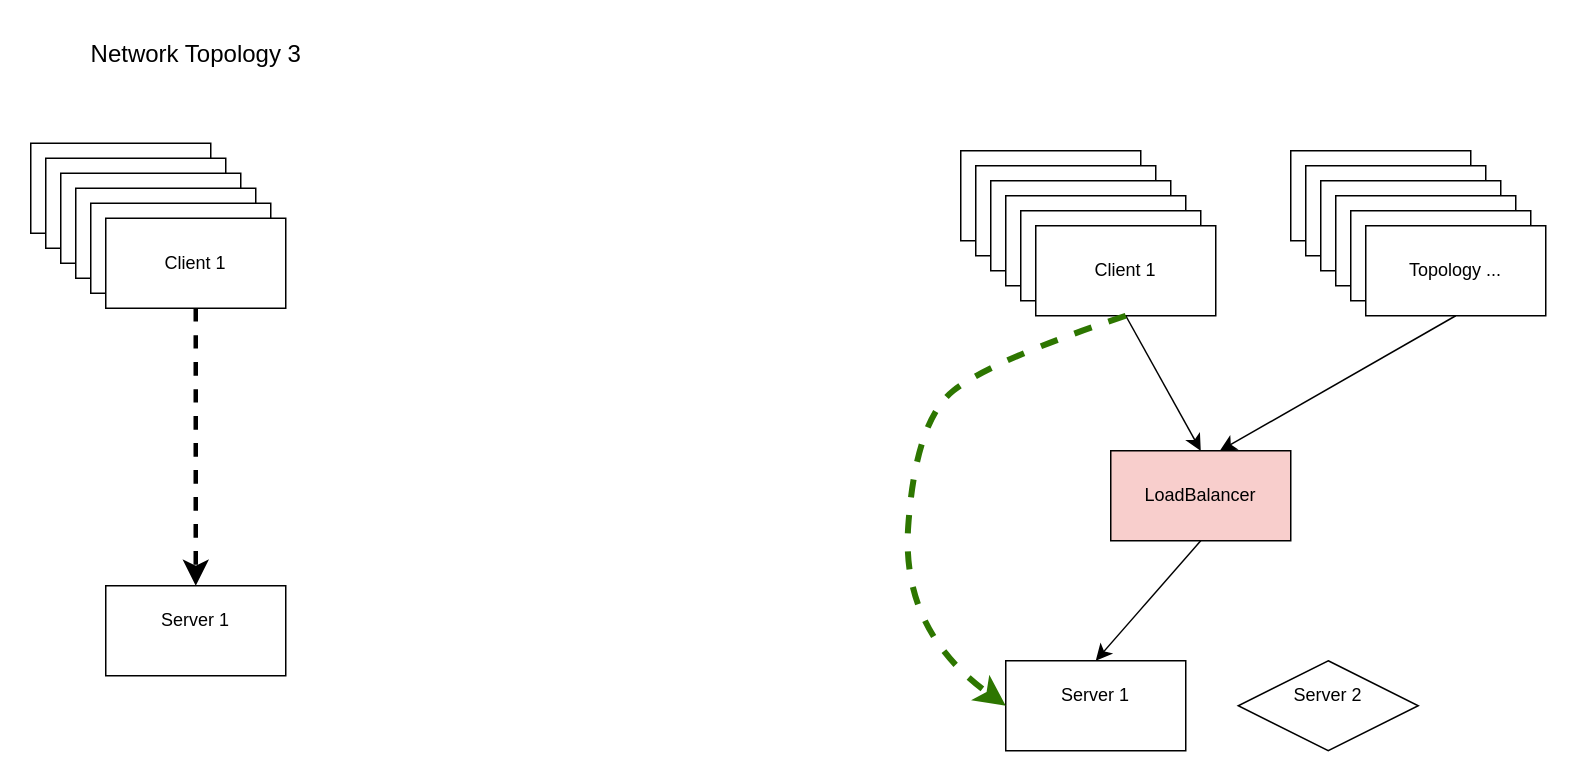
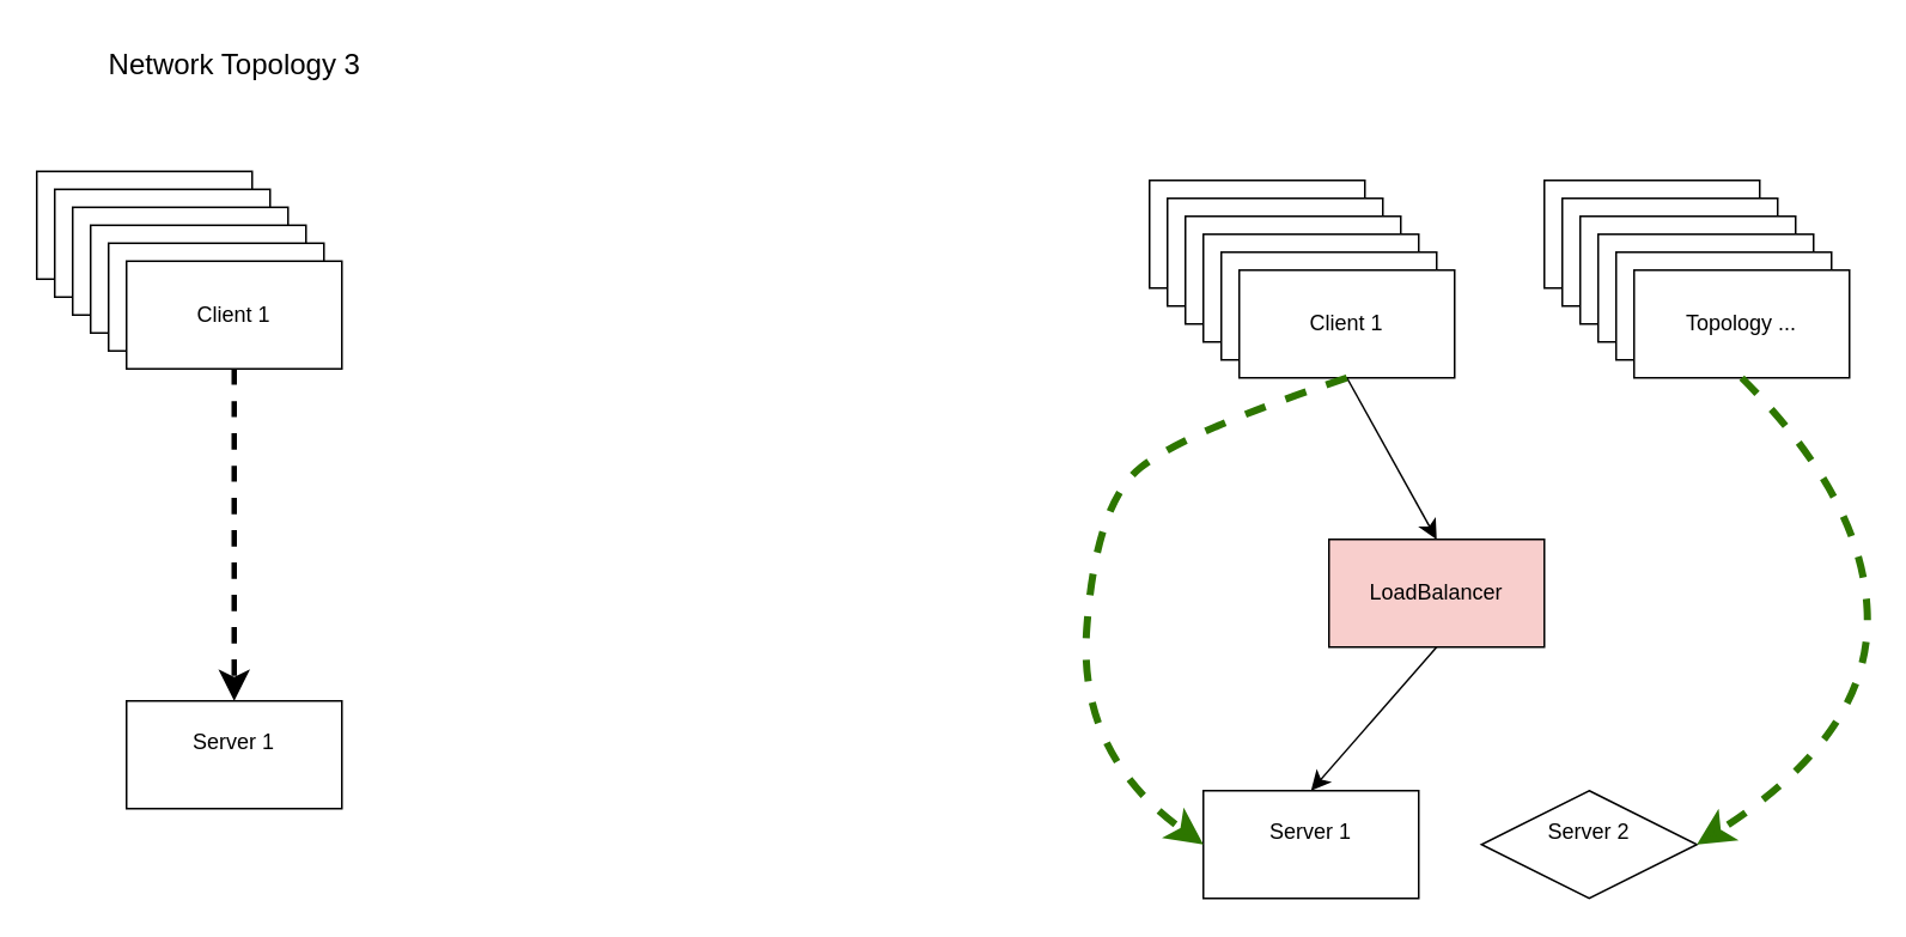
- <mxCell id="20" style="edgeStyle=none;curved=1;rounded=0;orthogonalLoop=1;jettySize=auto;html=1;exitX=0.5;exitY=1;exitDx=0;exitDy=0;entryX=0.606;entryY=0;entryDx=0;entryDy=0;entryPerimeter=0;fontSize=12;startSize=8;endSize=8;" edge="1" parent="1" source="19" target="4"><mxGeometry relative="1" as="geometry" /></mxCell>
+ <mxCell id="21" value="" style="curved=1;endArrow=classic;html=1;rounded=0;fontSize=12;startSize=8;endSize=8;exitX=0.5;exitY=1;exitDx=0;exitDy=0;entryX=1;entryY=0.5;entryDx=0;entryDy=0;strokeWidth=4;dashed=1;fillColor=#60a917;strokeColor=#2D7600;" edge="1" parent="1" source="19" target="5"><mxGeometry width="50" height="50" relative="1" as="geometry"><mxPoint x="980" y="290" as="sourcePoint" /><mxPoint x="1030" y="240" as="targetPoint" /><Array as="points"><mxPoint x="1040" y="280" /><mxPoint x="1040" y="410" /></Array></mxGeometry></mxCell>
